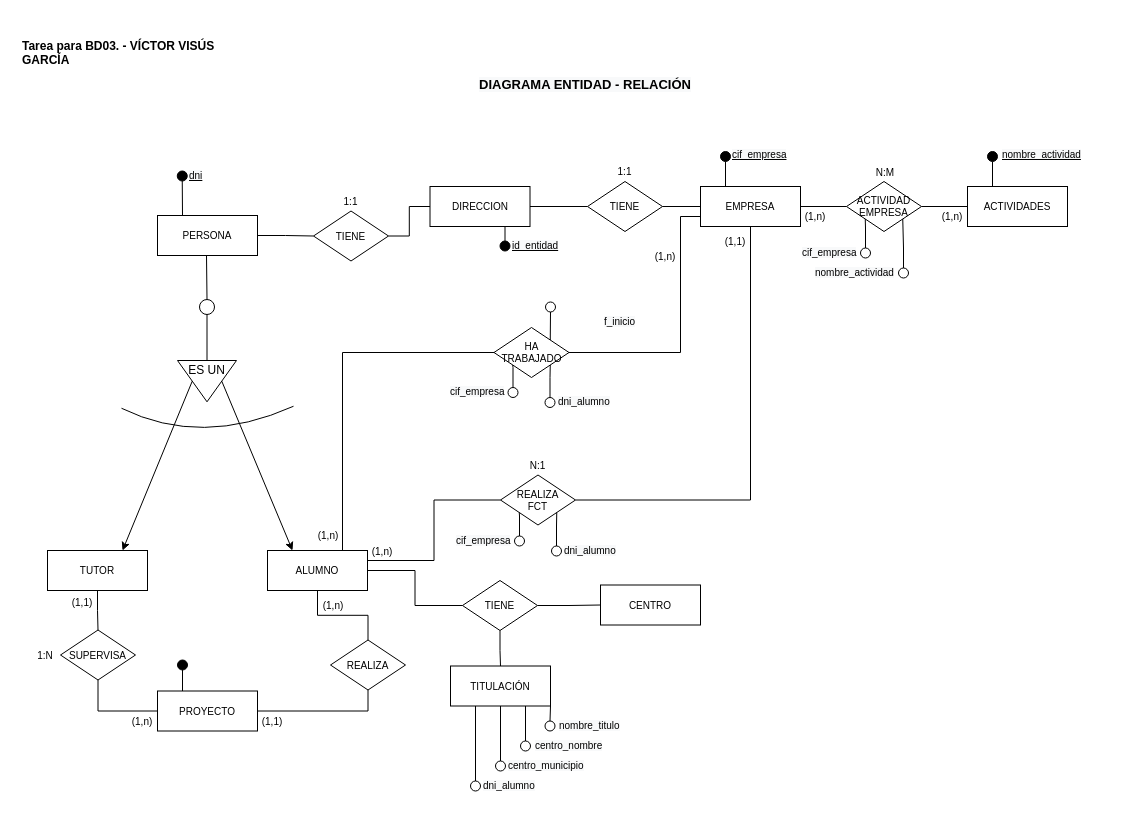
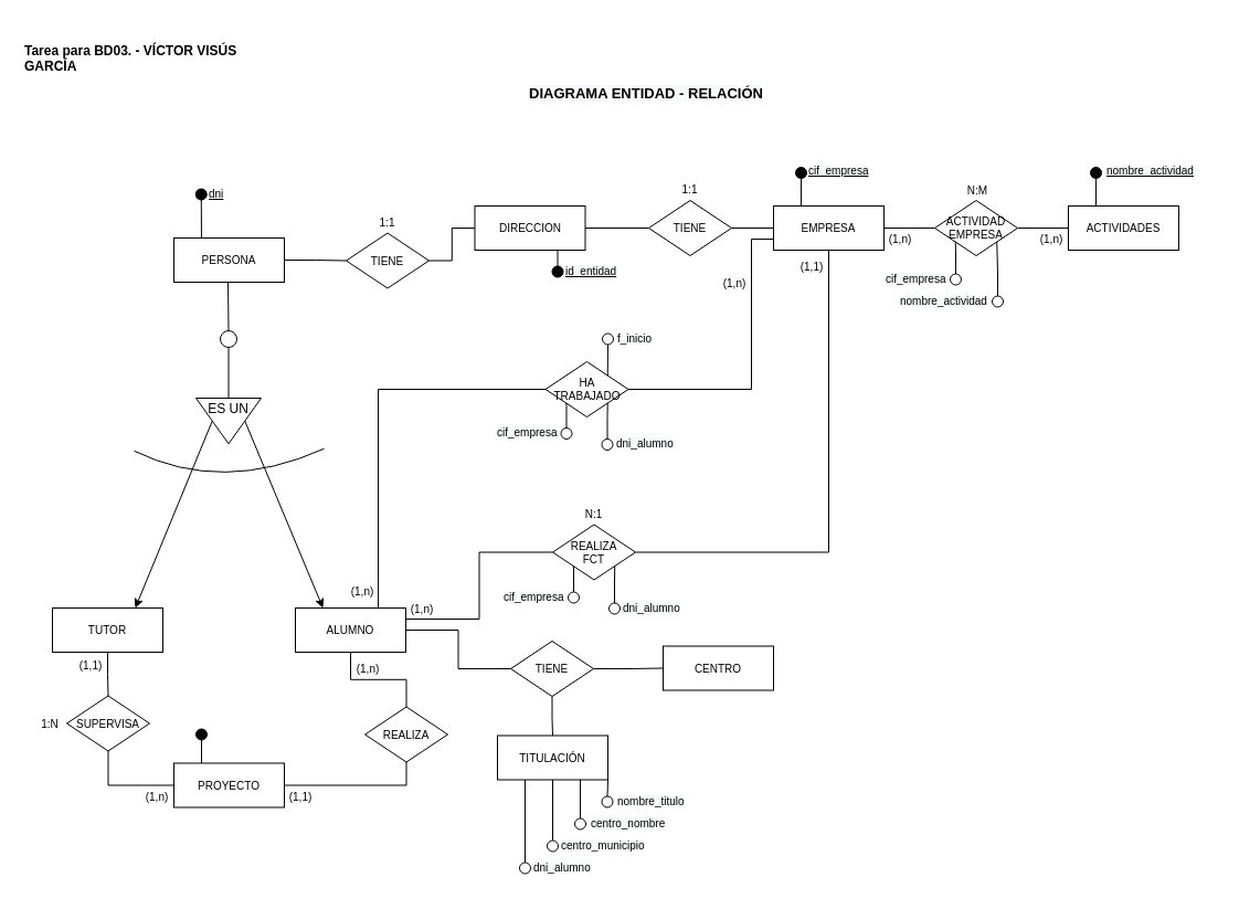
- <mxCell id="102" value="&lt;span style=&quot;color: rgb(0 , 0 , 0) ; font-family: &amp;#34;helvetica&amp;#34; ; font-size: 10px ; font-style: normal ; font-weight: 400 ; letter-spacing: normal ; text-align: center ; text-indent: 0px ; text-transform: none ; word-spacing: 0px ; background-color: rgb(248 , 249 , 250) ; display: inline ; float: none&quot;&gt;f_inicio&lt;/span&gt;" style="text;whiteSpace=wrap;html=1;fontStyle=0" vertex="1" parent="2"><mxGeometry x="572" y="166.5" width="80" height="30" as="geometry" /></mxCell>
+ <mxCell id="102" value="&lt;span style=&quot;color: rgb(0 , 0 , 0) ; font-family: &amp;#34;helvetica&amp;#34; ; font-size: 10px ; font-style: normal ; font-weight: 400 ; letter-spacing: normal ; text-align: center ; text-indent: 0px ; text-transform: none ; word-spacing: 0px ; background-color: rgb(248 , 249 , 250) ; display: inline ; float: none&quot;&gt;f_inicio&lt;/span&gt;" style="text;whiteSpace=wrap;html=1;fontStyle=0" vertex="1" parent="2"><mxGeometry x="527" y="151.5" width="80" height="30" as="geometry" /></mxCell>
